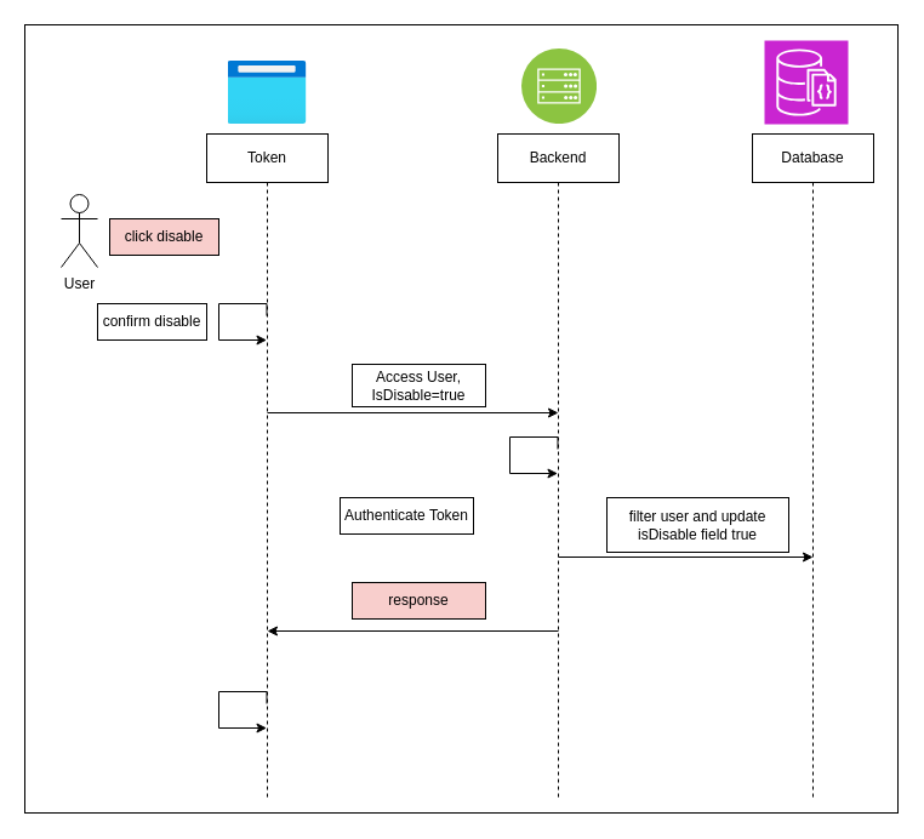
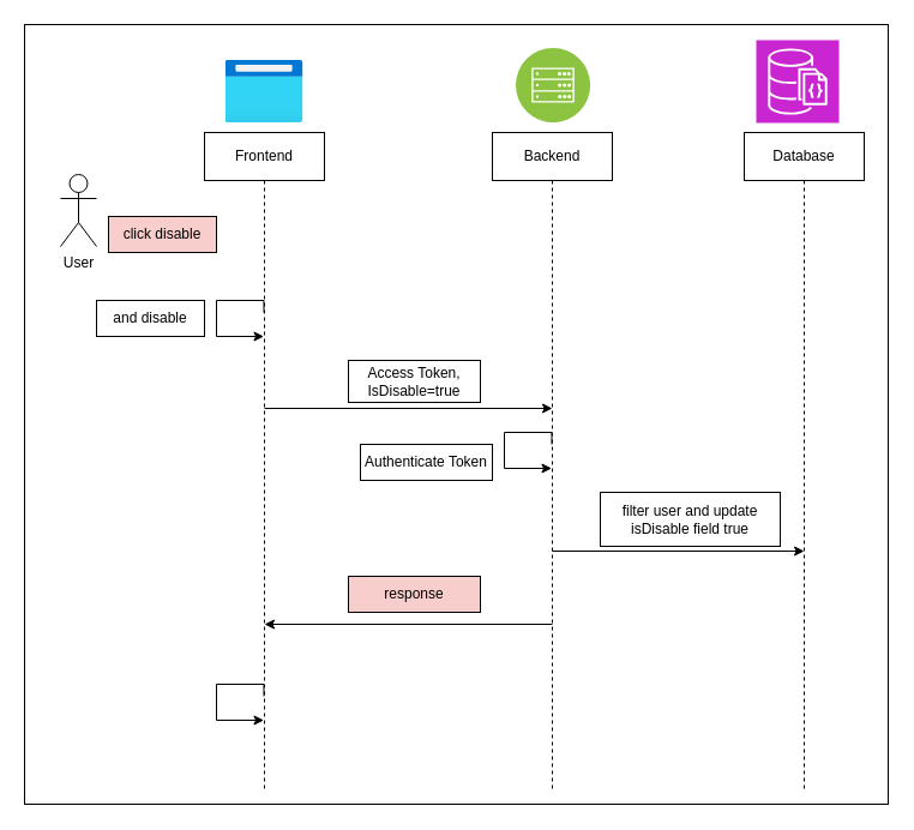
- <mxCell id="4" value="Token" style="shape=umlLifeline;perimeter=lifelinePerimeter;whiteSpace=wrap;html=1;container=1;dropTarget=0;collapsible=0;recursiveResize=0;outlineConnect=0;portConstraint=eastwest;newEdgeStyle={&quot;curved&quot;:0,&quot;rounded&quot;:0};" vertex="1" parent="1"><mxGeometry x="170" y="110" width="100" height="550" as="geometry" /></mxCell>
+ <mxCell id="4" value="Frontend" style="shape=umlLifeline;perimeter=lifelinePerimeter;whiteSpace=wrap;html=1;container=1;dropTarget=0;collapsible=0;recursiveResize=0;outlineConnect=0;portConstraint=eastwest;newEdgeStyle={&quot;curved&quot;:0,&quot;rounded&quot;:0};" vertex="1" parent="1"><mxGeometry x="170" y="110" width="100" height="550" as="geometry" /></mxCell>
- <mxCell id="8" value="User" style="shape=umlActor;verticalLabelPosition=bottom;verticalAlign=top;html=1;" vertex="1" parent="1"><mxGeometry x="50" y="160" width="30" height="60" as="geometry" /></mxCell>
+ <mxCell id="8" value="User" style="shape=umlActor;verticalLabelPosition=bottom;verticalAlign=top;html=1;" vertex="1" parent="1"><mxGeometry x="50" y="145" width="30" height="60" as="geometry" /></mxCell>
- <mxCell id="21" value="confirm disable" style="html=1;whiteSpace=wrap;" vertex="1" parent="1"><mxGeometry x="80" y="250" width="90" height="30" as="geometry" /></mxCell>
+ <mxCell id="21" value="and disable" style="html=1;whiteSpace=wrap;" vertex="1" parent="1"><mxGeometry x="80" y="250" width="90" height="30" as="geometry" /></mxCell>
- <mxCell id="9" value="Access User, IsDisable=true" style="html=1;whiteSpace=wrap;" vertex="1" parent="1"><mxGeometry x="290" y="300" width="110" height="35" as="geometry" /></mxCell>
+ <mxCell id="9" value="Access Token, IsDisable=true" style="html=1;whiteSpace=wrap;" vertex="1" parent="1"><mxGeometry x="290" y="300" width="110" height="35" as="geometry" /></mxCell>
- <mxCell id="10" value="Authenticate Token" style="html=1;whiteSpace=wrap;" vertex="1" parent="1"><mxGeometry x="280" y="410" width="110" height="30" as="geometry" /></mxCell>
+ <mxCell id="10" value="Authenticate Token" style="html=1;whiteSpace=wrap;" vertex="1" parent="1"><mxGeometry x="300" y="370" width="110" height="30" as="geometry" /></mxCell>
